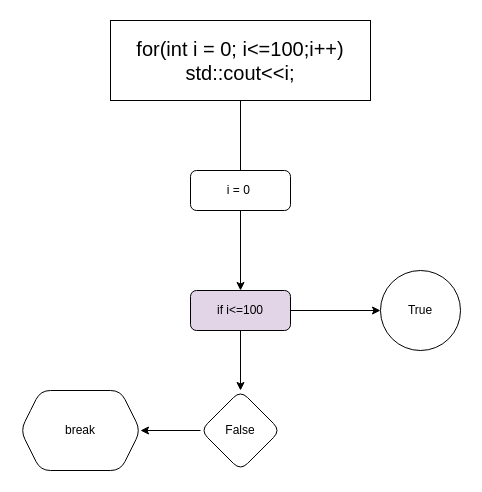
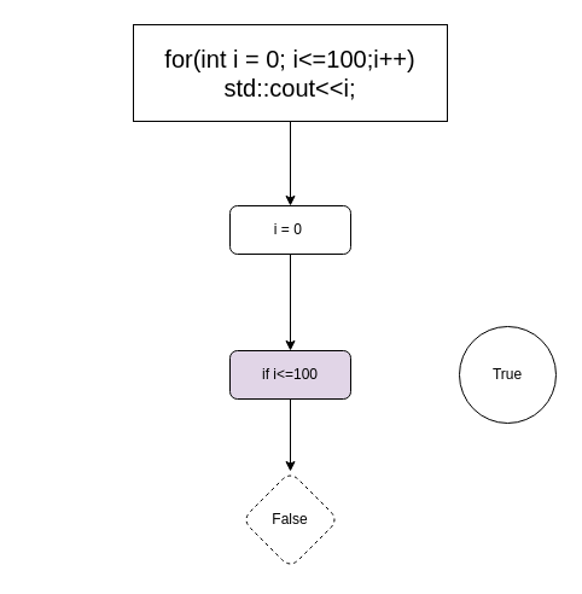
- <mxCell id="2" value="" style="edgeStyle=orthogonalEdgeStyle;rounded=0;orthogonalLoop=1;jettySize=auto;html=1;endArrow=none;" parent="1" source="3" target="5" edge="1"><mxGeometry relative="1" as="geometry" /></mxCell>
+ <mxCell id="2" value="" style="edgeStyle=orthogonalEdgeStyle;rounded=0;orthogonalLoop=1;jettySize=auto;html=1;" parent="1" source="3" target="5" edge="1"><mxGeometry relative="1" as="geometry" /></mxCell>
- <mxCell id="7" value="" style="edgeStyle=orthogonalEdgeStyle;rounded=0;orthogonalLoop=1;jettySize=auto;html=1;" edge="1" parent="1" source="8" target="12"><mxGeometry relative="1" as="geometry" /></mxCell>
- <mxCell id="11" value="break" style="shape=hexagon;perimeter=hexagonPerimeter2;whiteSpace=wrap;html=1;fixedSize=1;rounded=1;" vertex="1" parent="1"><mxGeometry y="390" width="120" height="80" as="geometry" x="20" /></mxCell>
- <mxCell id="9" value="" style="edgeStyle=orthogonalEdgeStyle;rounded=0;orthogonalLoop=1;jettySize=auto;html=1;" edge="1" parent="1" source="10" target="11"><mxGeometry relative="1" as="geometry" /></mxCell>
- <mxCell id="10" value="False" style="rhombus;whiteSpace=wrap;html=1;rounded=1;" vertex="1" parent="1"><mxGeometry x="200" y="390" width="80" height="80" as="geometry" /></mxCell>
+ <mxCell id="10" value="False" style="rhombus;whiteSpace=wrap;html=1;rounded=1;dashed=1;" vertex="1" parent="1"><mxGeometry x="200" y="390" width="80" height="80" as="geometry" /></mxCell>
